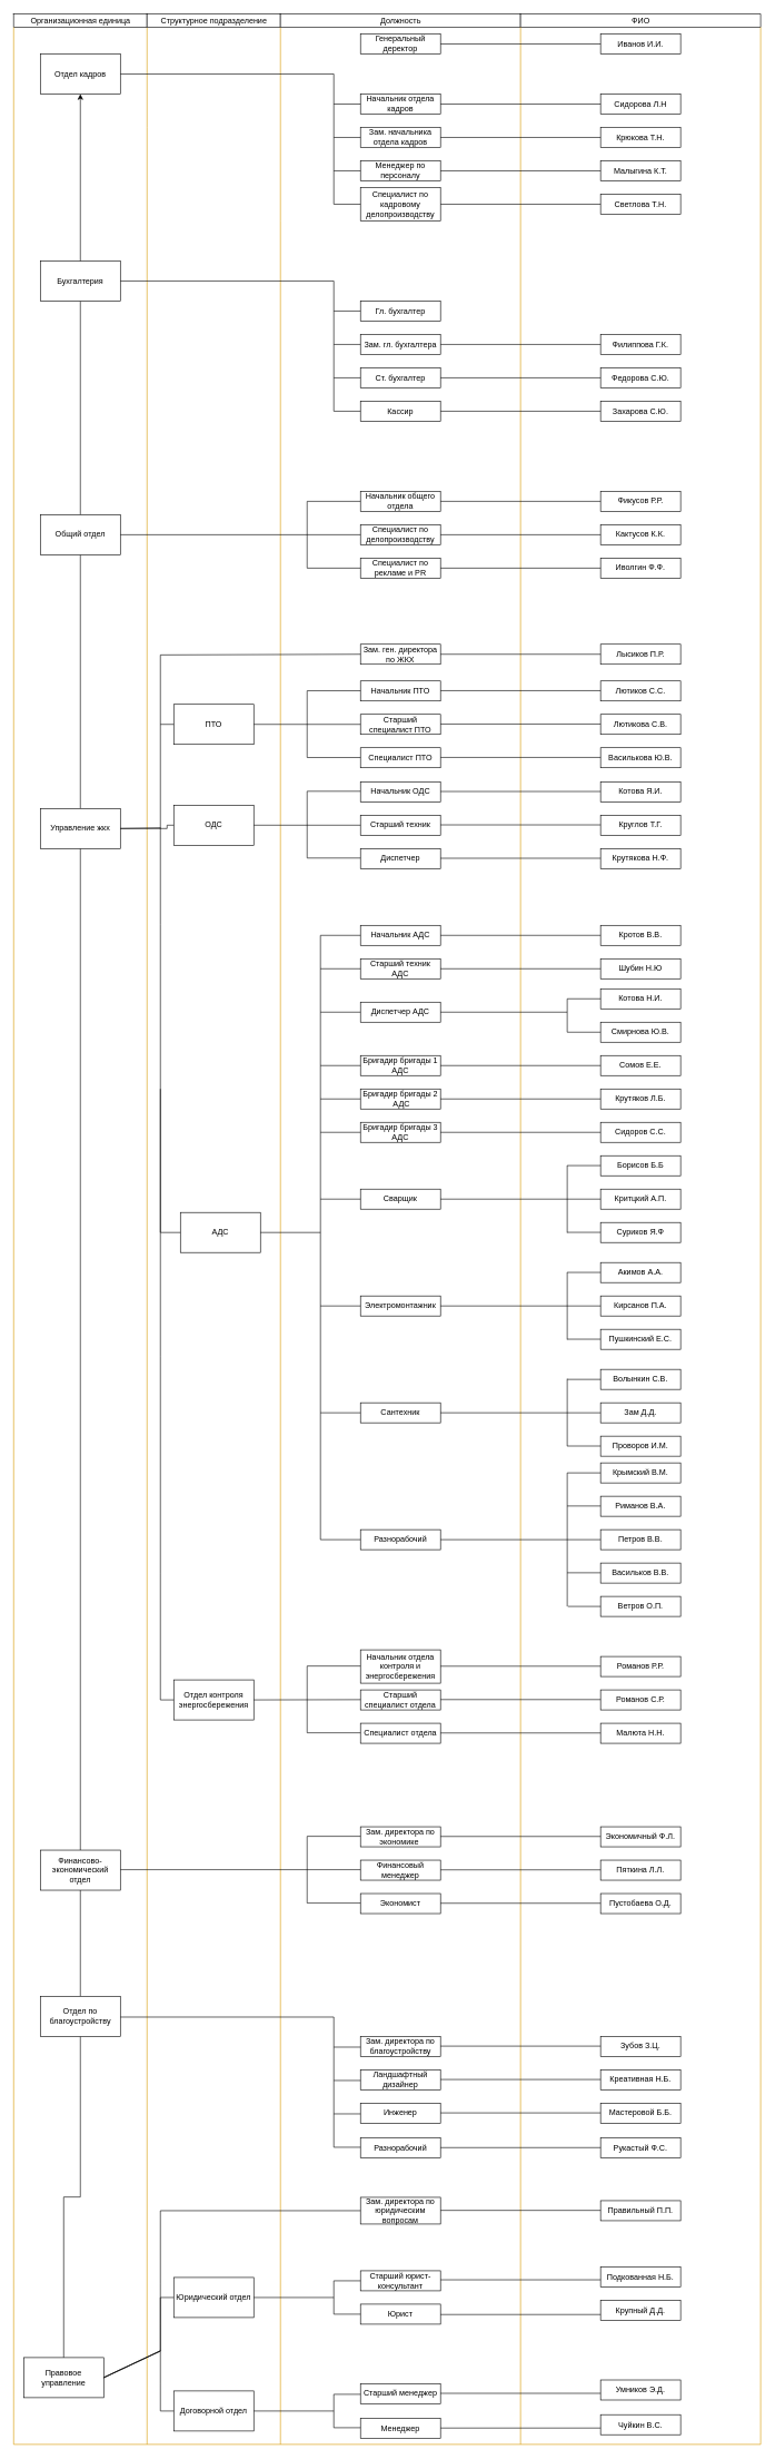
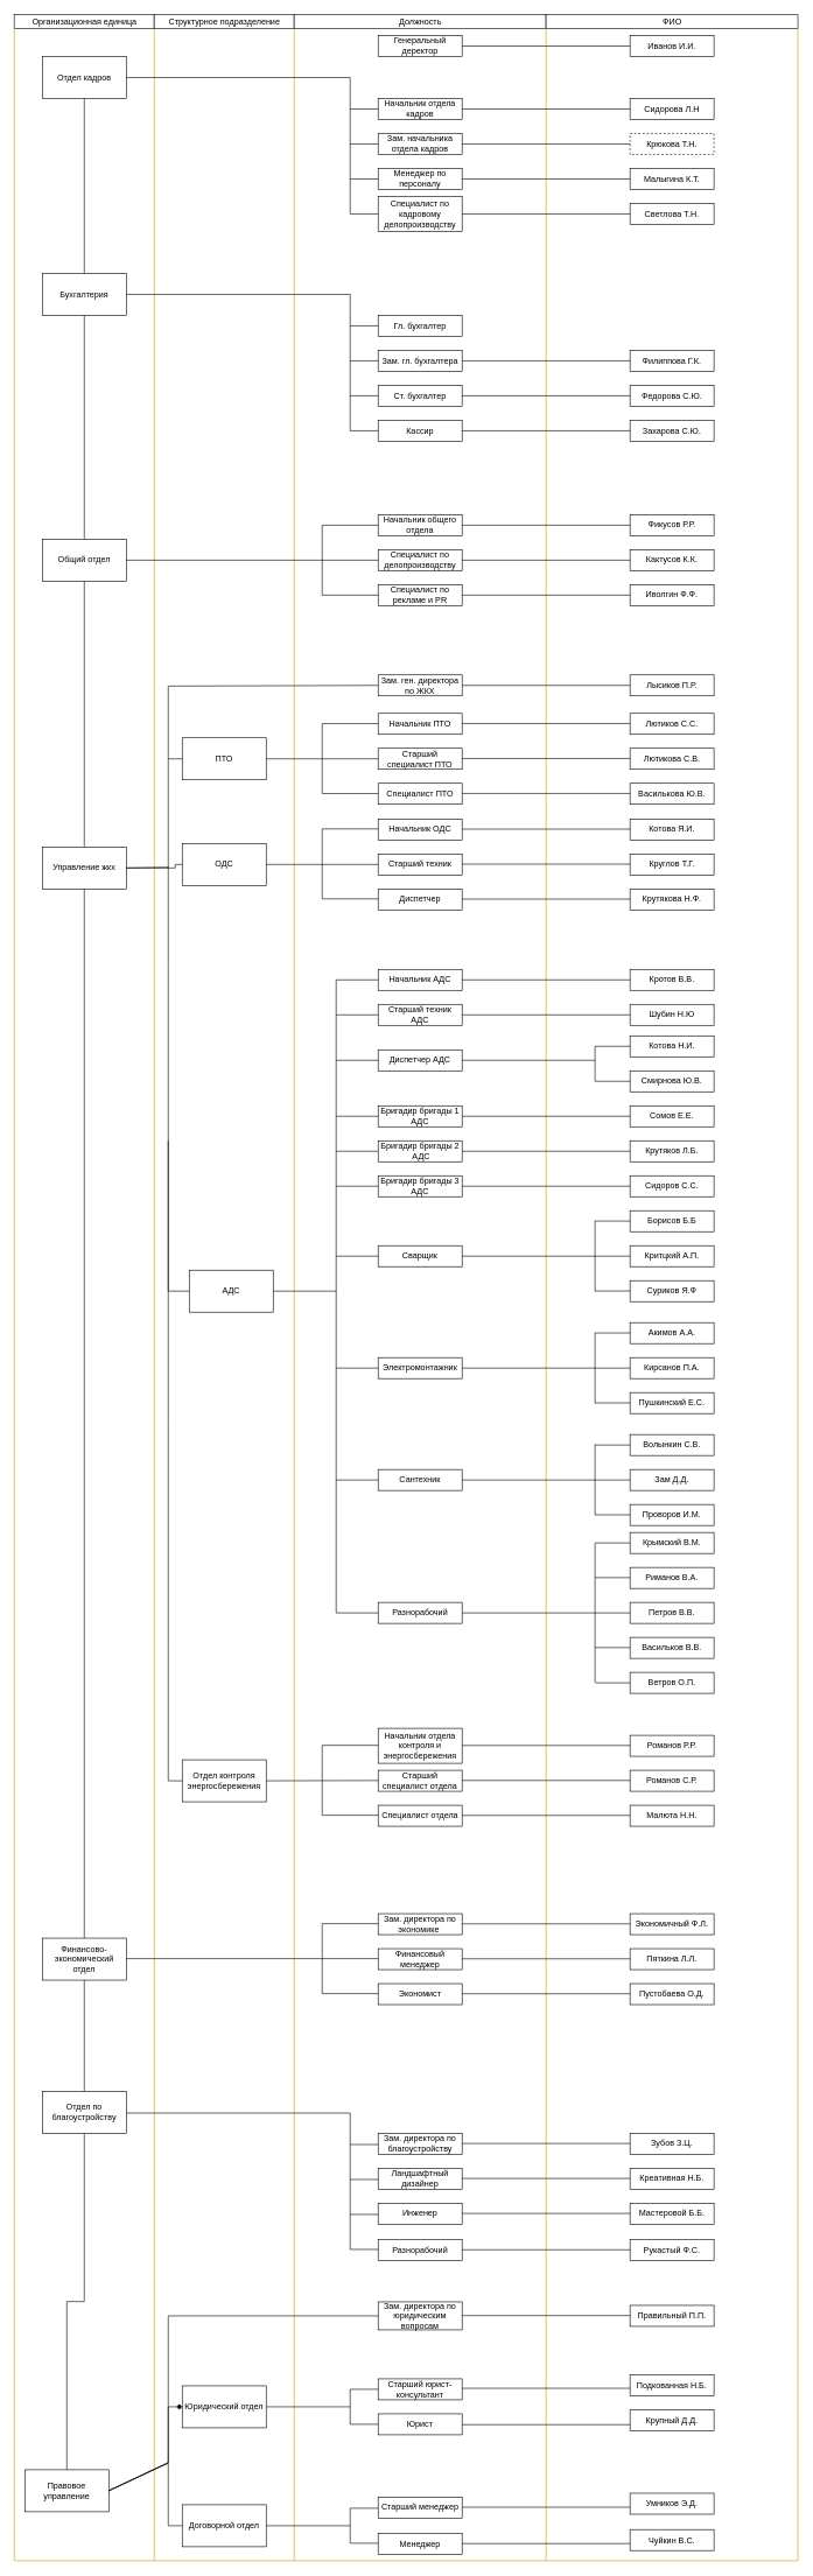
- <mxCell id="23" value="" style="endArrow=classic;html=1;rounded=0;entryX=0.5;entryY=1;entryDx=0;entryDy=0;exitX=0.5;exitY=0;exitDx=0;exitDy=0;" edge="1" parent="1" source="13" target="11"><mxGeometry width="50" height="50" relative="1" as="geometry"><mxPoint x="120" y="220" as="sourcePoint" /><mxPoint x="170" y="170" as="targetPoint" /></mxGeometry></mxCell>
+ <mxCell id="23" value="" style="endArrow=none;html=1;rounded=0;entryX=0.5;entryY=1;entryDx=0;entryDy=0;exitX=0.5;exitY=0;exitDx=0;exitDy=0;" edge="1" parent="1" source="13" target="11"><mxGeometry width="50" height="50" relative="1" as="geometry"><mxPoint x="120" y="220" as="sourcePoint" /><mxPoint x="170" y="170" as="targetPoint" /></mxGeometry></mxCell>
- <mxCell id="39" value="Крюкова Т.Н." style="rounded=0;whiteSpace=wrap;html=1;" vertex="1" parent="1"><mxGeometry x="900" y="190" width="120" height="30" as="geometry" /></mxCell>
+ <mxCell id="39" value="Крюкова Т.Н." style="rounded=0;whiteSpace=wrap;html=1;dashed=1;" vertex="1" parent="1"><mxGeometry x="900" y="190" width="120" height="30" as="geometry" /></mxCell>
- <mxCell id="31" value="" style="endArrow=none;html=1;rounded=0;exitX=1;exitY=0.5;exitDx=0;exitDy=0;entryX=0;entryY=0.5;entryDx=0;entryDy=0;" edge="1" parent="1" source="22" target="29"><mxGeometry width="50" height="50" relative="1" as="geometry"><mxPoint x="210" y="3540" as="sourcePoint" /><mxPoint x="260" y="3490" as="targetPoint" /><Array as="points"><mxPoint x="240" y="3520" /><mxPoint x="240" y="3480" /><mxPoint x="240" y="3440" /></Array></mxGeometry></mxCell>
+ <mxCell id="31" value="" style="endArrow=diamond;html=1;rounded=0;exitX=1;exitY=0.5;exitDx=0;exitDy=0;entryX=0;entryY=0.5;entryDx=0;entryDy=0;" edge="1" parent="1" source="22" target="29"><mxGeometry width="50" height="50" relative="1" as="geometry"><mxPoint x="210" y="3540" as="sourcePoint" /><mxPoint x="260" y="3490" as="targetPoint" /><Array as="points"><mxPoint x="240" y="3520" /><mxPoint x="240" y="3480" /><mxPoint x="240" y="3440" /></Array></mxGeometry></mxCell>
